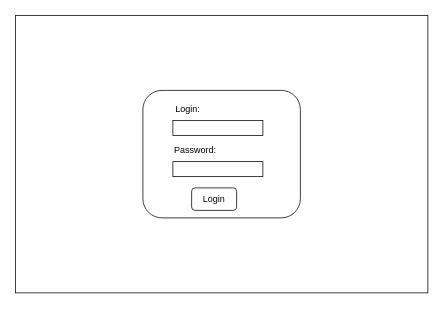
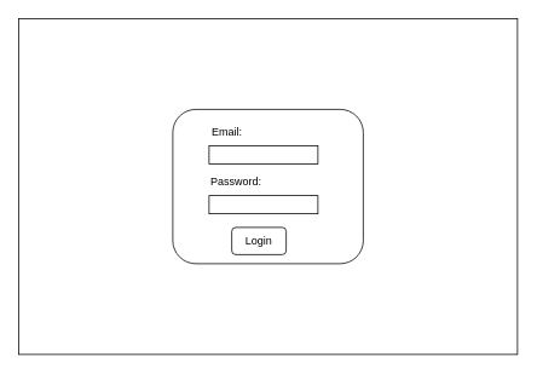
- <mxCell id="6" value="Login:" style="text;html=1;strokeColor=none;fillColor=none;align=center;verticalAlign=middle;whiteSpace=wrap;rounded=0;" vertex="1" parent="1"><mxGeometry x="220" y="130" width="60" height="30" as="geometry" /></mxCell>
+ <mxCell id="6" value="Email:" style="text;html=1;strokeColor=none;fillColor=none;align=center;verticalAlign=middle;whiteSpace=wrap;rounded=0;" vertex="1" parent="1"><mxGeometry x="220" y="130" width="60" height="30" as="geometry" /></mxCell>
